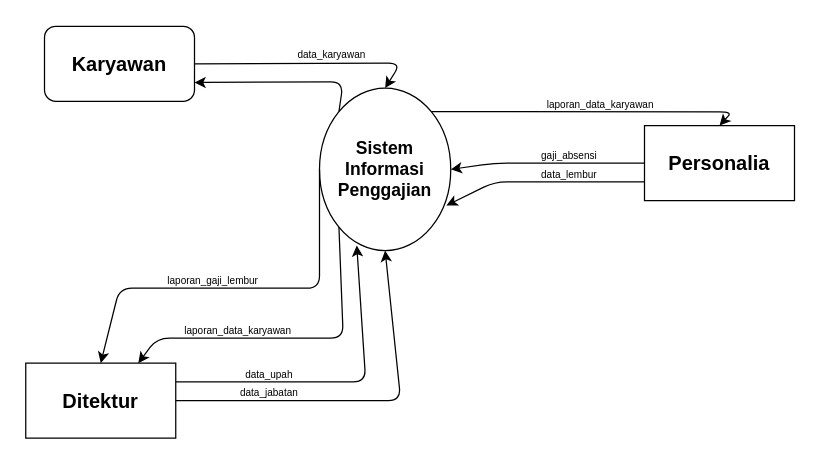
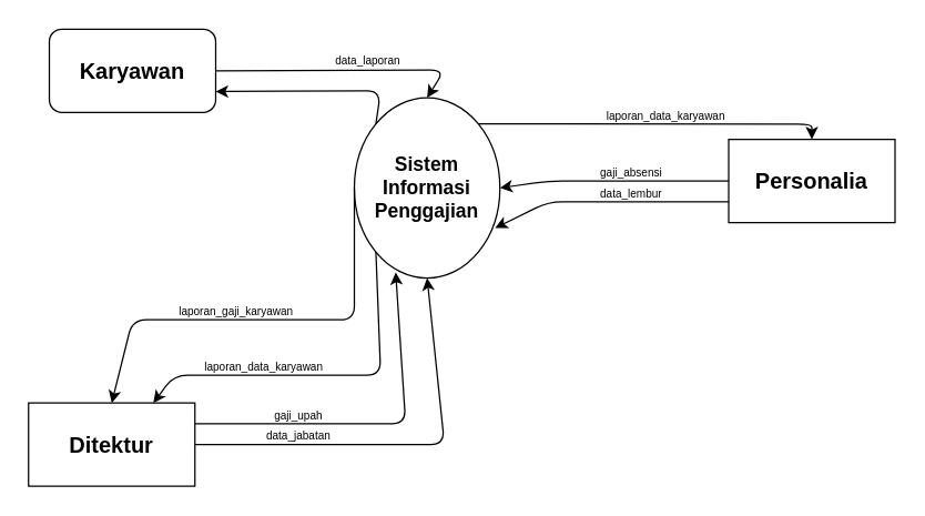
- <mxCell id="7" value="&lt;font style=&quot;font-size: 8px&quot;&gt;data_karyawan&lt;/font&gt;" style="text;html=1;strokeColor=none;fillColor=none;align=center;verticalAlign=middle;whiteSpace=wrap;rounded=0;" vertex="1" parent="1"><mxGeometry x="235" y="37" width="60" height="10" as="geometry" /></mxCell>
+ <mxCell id="7" value="&lt;font style=&quot;font-size: 8px&quot;&gt;data_laporan&lt;/font&gt;" style="text;html=1;strokeColor=none;fillColor=none;align=center;verticalAlign=middle;whiteSpace=wrap;rounded=0;" vertex="1" parent="1"><mxGeometry x="235" y="37" width="60" height="10" as="geometry" /></mxCell>
- <mxCell id="4" value="&lt;b&gt;&lt;font style=&quot;font-size: 16px&quot;&gt;Personalia&lt;br&gt;&lt;/font&gt;&lt;/b&gt;" style="rounded=0;whiteSpace=wrap;html=1;" vertex="1" parent="1"><mxGeometry x="515" y="100" width="120" height="60" as="geometry" /></mxCell>
+ <mxCell id="4" value="&lt;b&gt;&lt;font style=&quot;font-size: 16px&quot;&gt;Personalia&lt;br&gt;&lt;/font&gt;&lt;/b&gt;" style="rounded=0;whiteSpace=wrap;html=1;" vertex="1" parent="1"><mxGeometry x="525" y="100" width="120" height="60" as="geometry" /></mxCell>
- <mxCell id="22" value="&lt;font style=&quot;font-size: 8px&quot;&gt;laporan_gaji_lembur&lt;/font&gt;" style="text;html=1;strokeColor=none;fillColor=none;align=center;verticalAlign=middle;whiteSpace=wrap;rounded=0;" vertex="1" parent="1"><mxGeometry x="125" y="218" width="90" height="10" as="geometry" /></mxCell>
+ <mxCell id="22" value="&lt;font style=&quot;font-size: 8px&quot;&gt;laporan_gaji_karyawan&lt;/font&gt;" style="text;html=1;strokeColor=none;fillColor=none;align=center;verticalAlign=middle;whiteSpace=wrap;rounded=0;" vertex="1" parent="1"><mxGeometry x="125" y="218" width="90" height="10" as="geometry" /></mxCell>
- <mxCell id="11" value="&lt;font style=&quot;font-size: 8px&quot;&gt;data_upah&lt;/font&gt;" style="text;html=1;strokeColor=none;fillColor=none;align=center;verticalAlign=middle;whiteSpace=wrap;rounded=0;" vertex="1" parent="1"><mxGeometry x="185" y="288" width="60" height="20" as="geometry" /></mxCell>
+ <mxCell id="11" value="&lt;font style=&quot;font-size: 8px&quot;&gt;gaji_upah&lt;/font&gt;" style="text;html=1;strokeColor=none;fillColor=none;align=center;verticalAlign=middle;whiteSpace=wrap;rounded=0;" vertex="1" parent="1"><mxGeometry x="185" y="288" width="60" height="20" as="geometry" /></mxCell>
